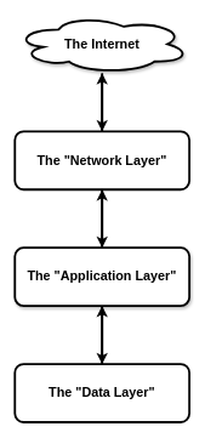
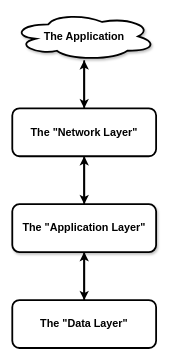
- <mxCell id="11" value="&lt;h2&gt;The Internet&lt;/h2&gt;" style="ellipse;shape=cloud;whiteSpace=wrap;html=1;shadow=1;strokeWidth=3;" vertex="1" parent="1"><mxGeometry x="20" width="240" height="80" as="geometry" y="20" /></mxCell>
+ <mxCell id="11" value="&lt;h2&gt;The Application&lt;/h2&gt;" style="ellipse;shape=cloud;whiteSpace=wrap;html=1;shadow=1;strokeWidth=3;" vertex="1" parent="1"><mxGeometry x="20" width="240" height="80" as="geometry" y="20" /></mxCell>
